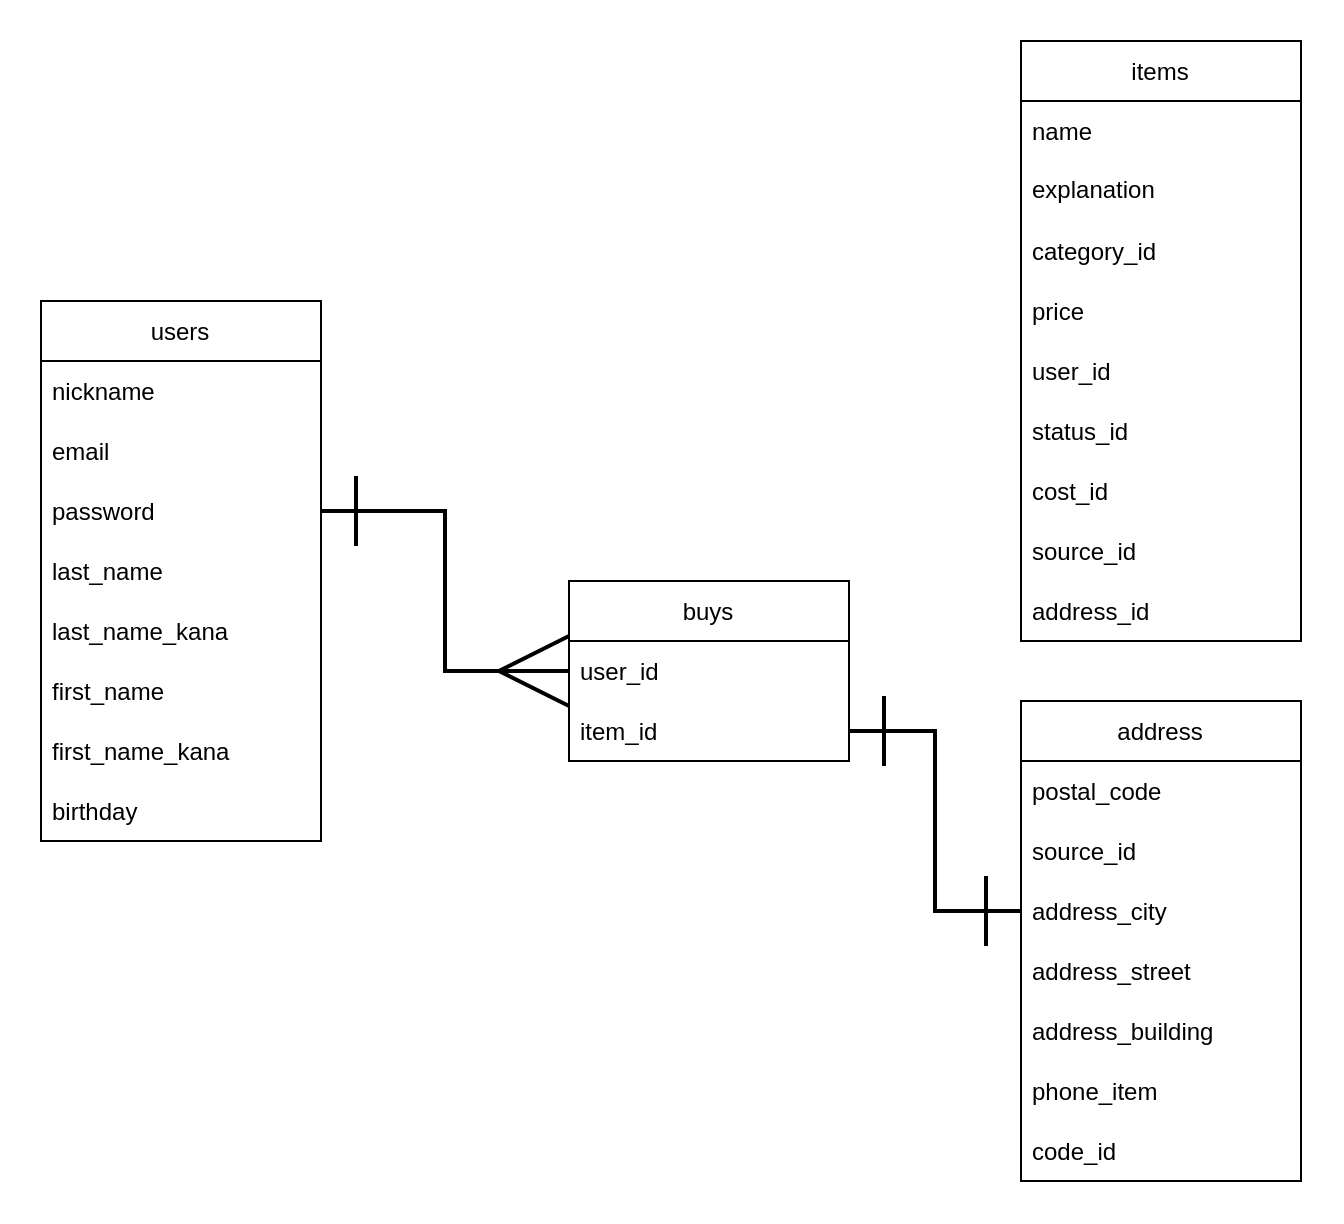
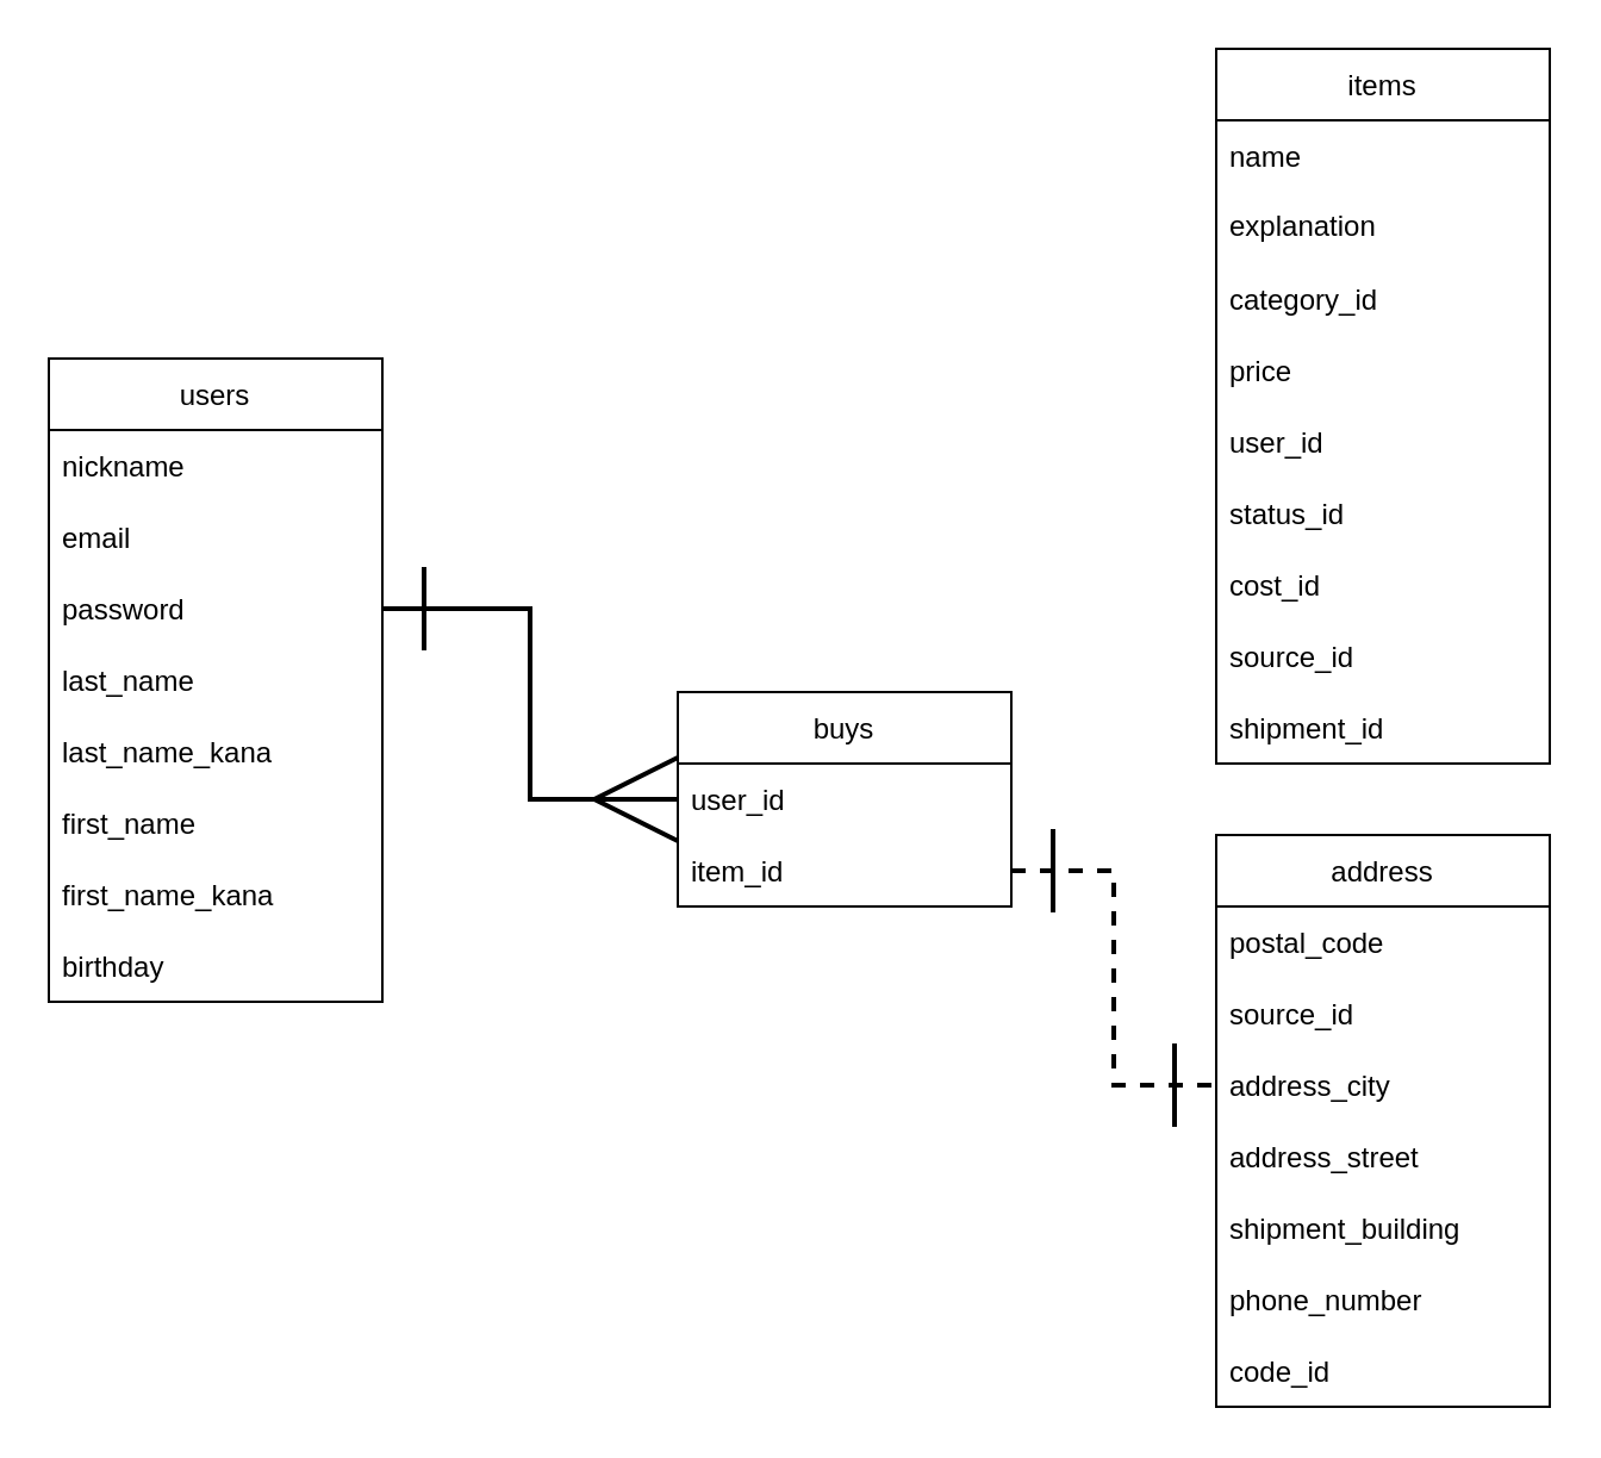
- <mxCell id="20" value="address_id" style="text;strokeColor=none;fillColor=none;align=left;verticalAlign=middle;spacingLeft=4;spacingRight=4;overflow=hidden;points=[[0,0.5],[1,0.5]];portConstraint=eastwest;rotatable=0;" vertex="1" parent="11"><mxGeometry y="270" width="140" height="30" as="geometry" /></mxCell>
+ <mxCell id="20" value="shipment_id" style="text;strokeColor=none;fillColor=none;align=left;verticalAlign=middle;spacingLeft=4;spacingRight=4;overflow=hidden;points=[[0,0.5],[1,0.5]];portConstraint=eastwest;rotatable=0;" vertex="1" parent="11"><mxGeometry y="270" width="140" height="30" as="geometry" /></mxCell>
- <mxCell id="32" style="edgeStyle=orthogonalEdgeStyle;rounded=0;jumpStyle=none;jumpSize=10;html=1;exitX=1;exitY=0.5;exitDx=0;exitDy=0;entryX=0;entryY=0.5;entryDx=0;entryDy=0;startArrow=ERone;startFill=0;endArrow=ERone;endFill=0;startSize=32;endSize=32;sourcePerimeterSpacing=6;targetPerimeterSpacing=5;strokeColor=default;strokeWidth=2;" edge="1" parent="1" source="31" target="24"><mxGeometry relative="1" as="geometry" /></mxCell>
+ <mxCell id="32" style="edgeStyle=orthogonalEdgeStyle;rounded=0;jumpStyle=none;jumpSize=10;html=1;exitX=1;exitY=0.5;exitDx=0;exitDy=0;entryX=0;entryY=0.5;entryDx=0;entryDy=0;startArrow=ERone;startFill=0;endArrow=ERone;endFill=0;startSize=32;endSize=32;sourcePerimeterSpacing=6;targetPerimeterSpacing=5;strokeColor=default;strokeWidth=2;dashed=1;" edge="1" parent="1" source="31" target="24"><mxGeometry relative="1" as="geometry" /></mxCell>
- <mxCell id="26" value="address_building" style="text;strokeColor=none;fillColor=none;align=left;verticalAlign=middle;spacingLeft=4;spacingRight=4;overflow=hidden;points=[[0,0.5],[1,0.5]];portConstraint=eastwest;rotatable=0;" vertex="1" parent="21"><mxGeometry y="150" width="140" height="30" as="geometry" /></mxCell>
+ <mxCell id="26" value="shipment_building" style="text;strokeColor=none;fillColor=none;align=left;verticalAlign=middle;spacingLeft=4;spacingRight=4;overflow=hidden;points=[[0,0.5],[1,0.5]];portConstraint=eastwest;rotatable=0;" vertex="1" parent="21"><mxGeometry y="150" width="140" height="30" as="geometry" /></mxCell>
- <mxCell id="27" value="phone_item" style="text;strokeColor=none;fillColor=none;align=left;verticalAlign=middle;spacingLeft=4;spacingRight=4;overflow=hidden;points=[[0,0.5],[1,0.5]];portConstraint=eastwest;rotatable=0;" vertex="1" parent="21"><mxGeometry y="180" width="140" height="30" as="geometry" /></mxCell>
+ <mxCell id="27" value="phone_number" style="text;strokeColor=none;fillColor=none;align=left;verticalAlign=middle;spacingLeft=4;spacingRight=4;overflow=hidden;points=[[0,0.5],[1,0.5]];portConstraint=eastwest;rotatable=0;" vertex="1" parent="21"><mxGeometry y="180" width="140" height="30" as="geometry" /></mxCell>
